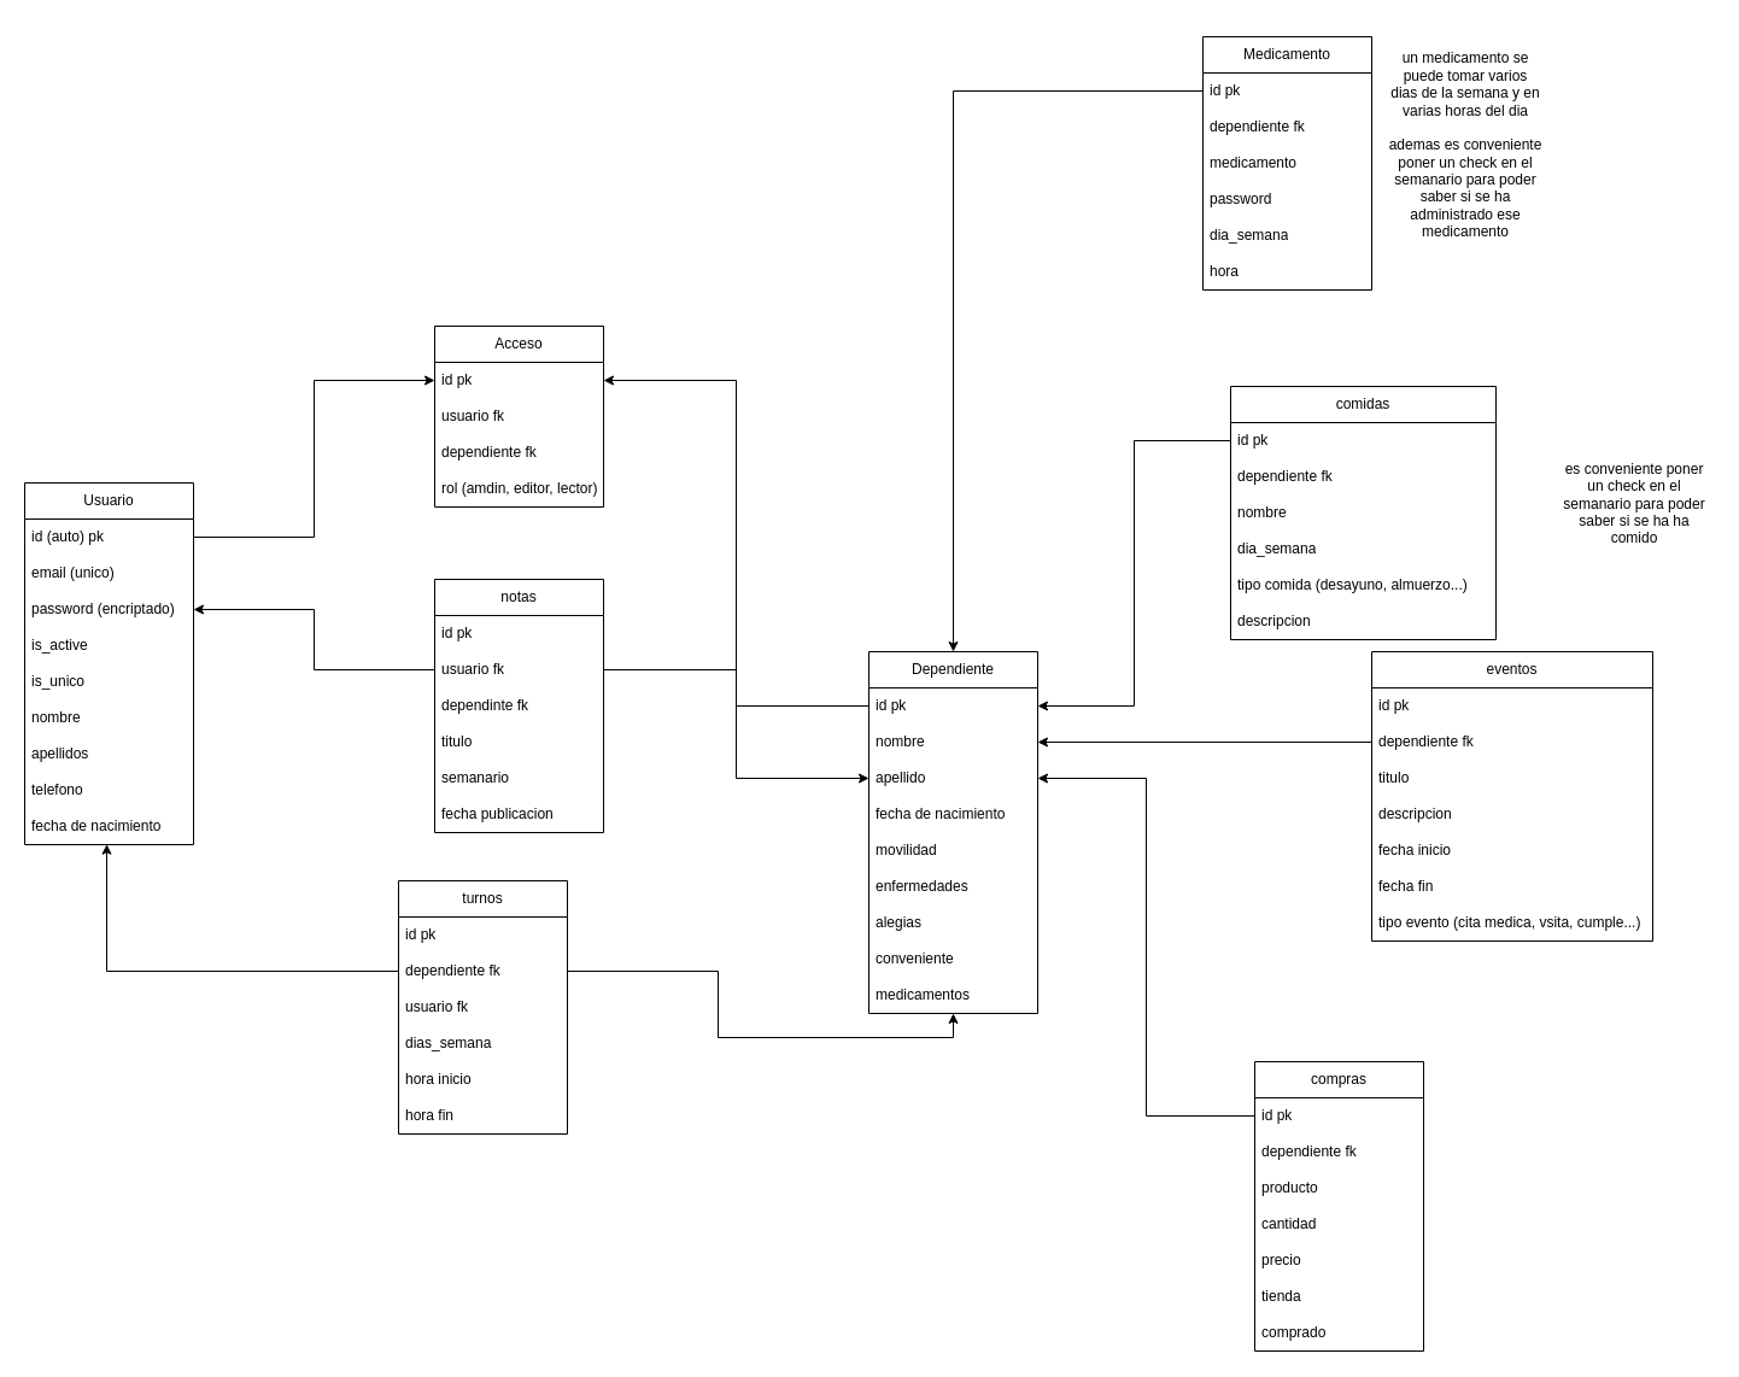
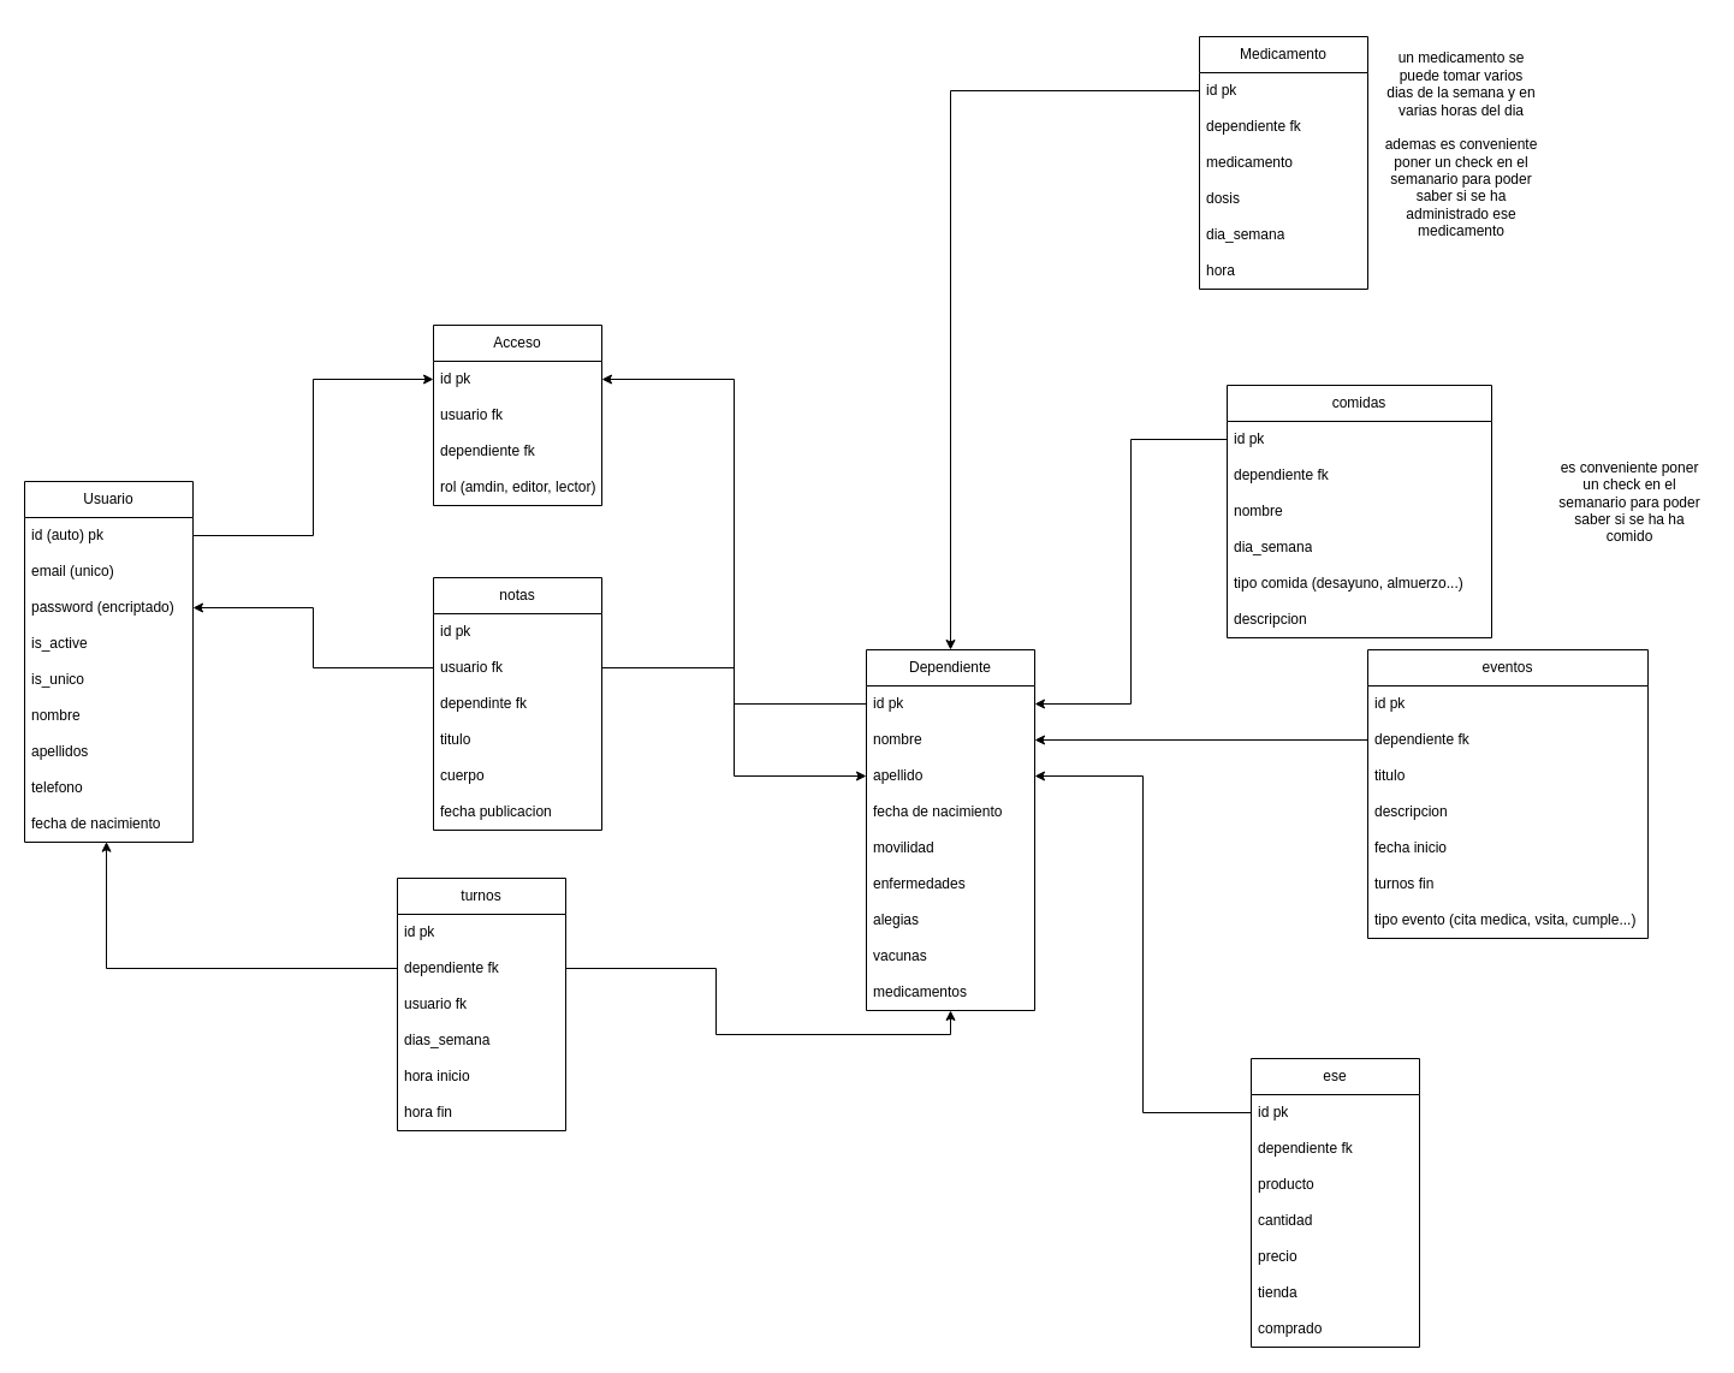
- <mxCell id="51" value="password" style="text;strokeColor=none;fillColor=none;align=left;verticalAlign=middle;spacingLeft=4;spacingRight=4;overflow=hidden;points=[[0,0.5],[1,0.5]];portConstraint=eastwest;rotatable=0;whiteSpace=wrap;html=1;" vertex="1" parent="47"><mxGeometry y="120" width="140" height="30" as="geometry" /></mxCell>
+ <mxCell id="51" value="dosis" style="text;strokeColor=none;fillColor=none;align=left;verticalAlign=middle;spacingLeft=4;spacingRight=4;overflow=hidden;points=[[0,0.5],[1,0.5]];portConstraint=eastwest;rotatable=0;whiteSpace=wrap;html=1;" vertex="1" parent="47"><mxGeometry y="120" width="140" height="30" as="geometry" /></mxCell>
- <mxCell id="34" value="semanario" style="text;strokeColor=none;fillColor=none;align=left;verticalAlign=middle;spacingLeft=4;spacingRight=4;overflow=hidden;points=[[0,0.5],[1,0.5]];portConstraint=eastwest;rotatable=0;whiteSpace=wrap;html=1;" vertex="1" parent="29"><mxGeometry y="150" width="140" height="30" as="geometry" /></mxCell>
+ <mxCell id="34" value="cuerpo" style="text;strokeColor=none;fillColor=none;align=left;verticalAlign=middle;spacingLeft=4;spacingRight=4;overflow=hidden;points=[[0,0.5],[1,0.5]];portConstraint=eastwest;rotatable=0;whiteSpace=wrap;html=1;" vertex="1" parent="29"><mxGeometry y="150" width="140" height="30" as="geometry" /></mxCell>
- <mxCell id="67" value="fecha fin" style="text;strokeColor=none;fillColor=none;align=left;verticalAlign=middle;spacingLeft=4;spacingRight=4;overflow=hidden;points=[[0,0.5],[1,0.5]];portConstraint=eastwest;rotatable=0;whiteSpace=wrap;html=1;" vertex="1" parent="61"><mxGeometry y="180" width="233" height="30" as="geometry" /></mxCell>
+ <mxCell id="67" value="turnos fin" style="text;strokeColor=none;fillColor=none;align=left;verticalAlign=middle;spacingLeft=4;spacingRight=4;overflow=hidden;points=[[0,0.5],[1,0.5]];portConstraint=eastwest;rotatable=0;whiteSpace=wrap;html=1;" vertex="1" parent="61"><mxGeometry y="180" width="233" height="30" as="geometry" /></mxCell>
- <mxCell id="20" value="conveniente" style="text;strokeColor=none;fillColor=none;align=left;verticalAlign=middle;spacingLeft=4;spacingRight=4;overflow=hidden;points=[[0,0.5],[1,0.5]];portConstraint=eastwest;rotatable=0;whiteSpace=wrap;html=1;" vertex="1" parent="12"><mxGeometry y="240" width="140" height="30" as="geometry" /></mxCell>
+ <mxCell id="20" value="vacunas" style="text;strokeColor=none;fillColor=none;align=left;verticalAlign=middle;spacingLeft=4;spacingRight=4;overflow=hidden;points=[[0,0.5],[1,0.5]];portConstraint=eastwest;rotatable=0;whiteSpace=wrap;html=1;" vertex="1" parent="12"><mxGeometry y="240" width="140" height="30" as="geometry" /></mxCell>
- <mxCell id="69" value="compras" style="swimlane;fontStyle=0;childLayout=stackLayout;horizontal=1;startSize=30;horizontalStack=0;resizeParent=1;resizeParentMax=0;resizeLast=0;collapsible=1;marginBottom=0;whiteSpace=wrap;html=1;" vertex="1" parent="1"><mxGeometry x="1040" y="880" width="140" height="240" as="geometry" /></mxCell>
+ <mxCell id="69" value="ese" style="swimlane;fontStyle=0;childLayout=stackLayout;horizontal=1;startSize=30;horizontalStack=0;resizeParent=1;resizeParentMax=0;resizeLast=0;collapsible=1;marginBottom=0;whiteSpace=wrap;html=1;" vertex="1" parent="1"><mxGeometry x="1040" y="880" width="140" height="240" as="geometry" /></mxCell>
